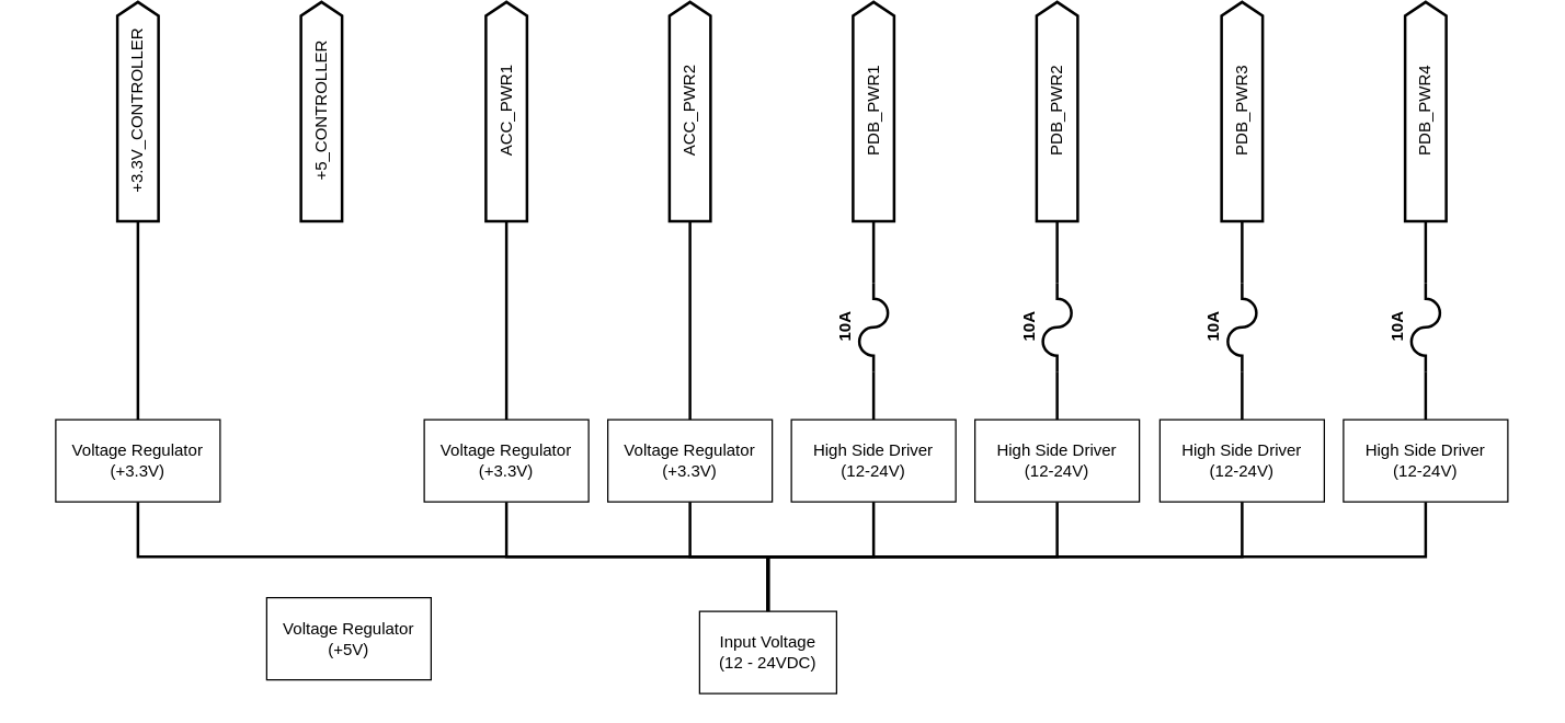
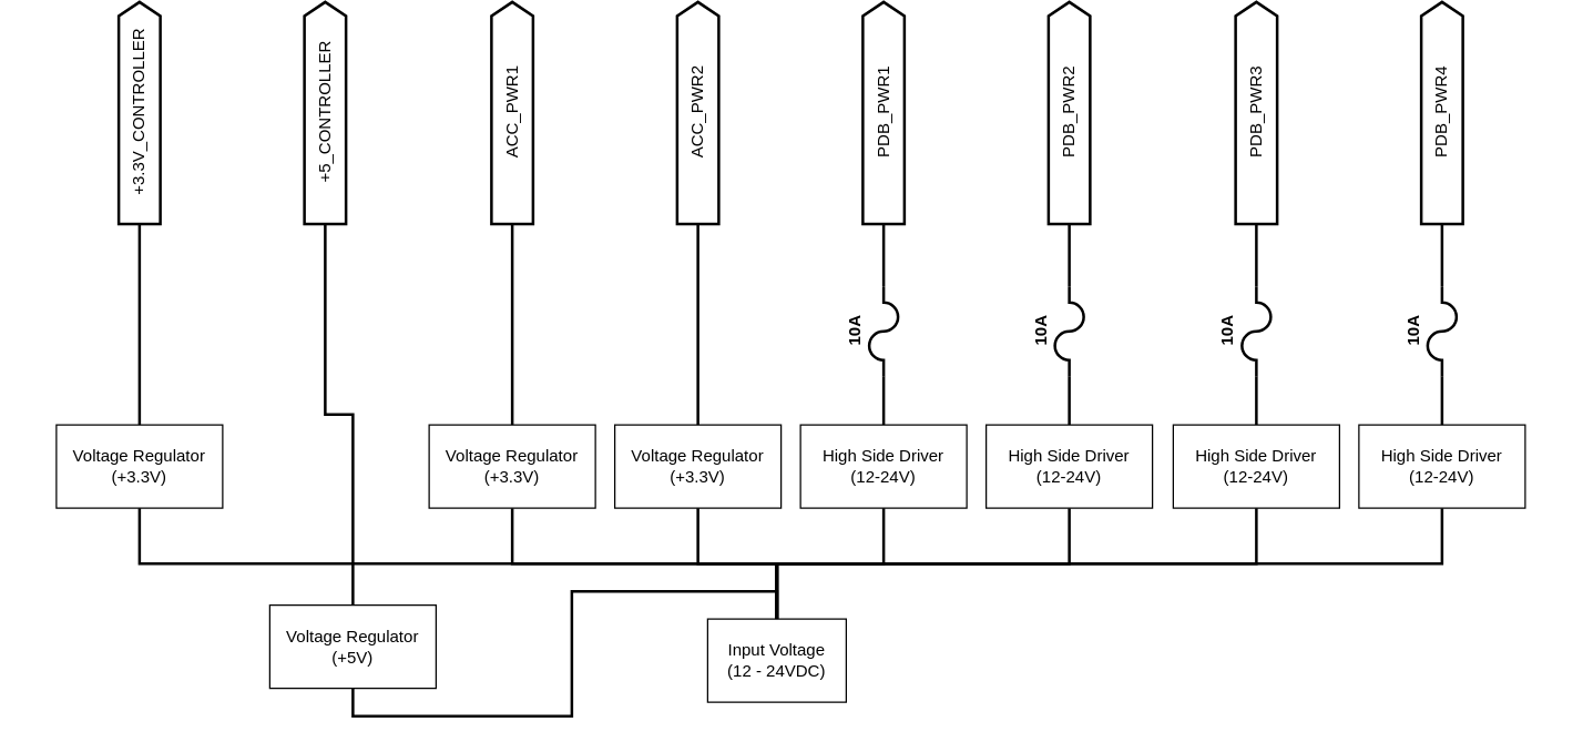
+ <mxCell id="2" style="edgeStyle=orthogonalEdgeStyle;rounded=0;orthogonalLoop=1;jettySize=auto;html=1;exitX=0.5;exitY=0;exitDx=0;exitDy=0;entryX=0;entryY=0.5;entryDx=0;entryDy=0;entryPerimeter=0;endArrow=none;endFill=0;strokeColor=#000000;strokeWidth=2;" edge="1" parent="1" source="3" target="41"><mxGeometry relative="1" as="geometry" /></mxCell>
+ <mxCell id="13" style="edgeStyle=orthogonalEdgeStyle;rounded=0;orthogonalLoop=1;jettySize=auto;html=1;exitX=0.5;exitY=0;exitDx=0;exitDy=0;entryX=0.5;entryY=1;entryDx=0;entryDy=0;strokeWidth=2;endArrow=none;endFill=0;strokeColor=#000000;" parent="1" source="20" target="3" edge="1"><mxGeometry relative="1" as="geometry" /></mxCell>
